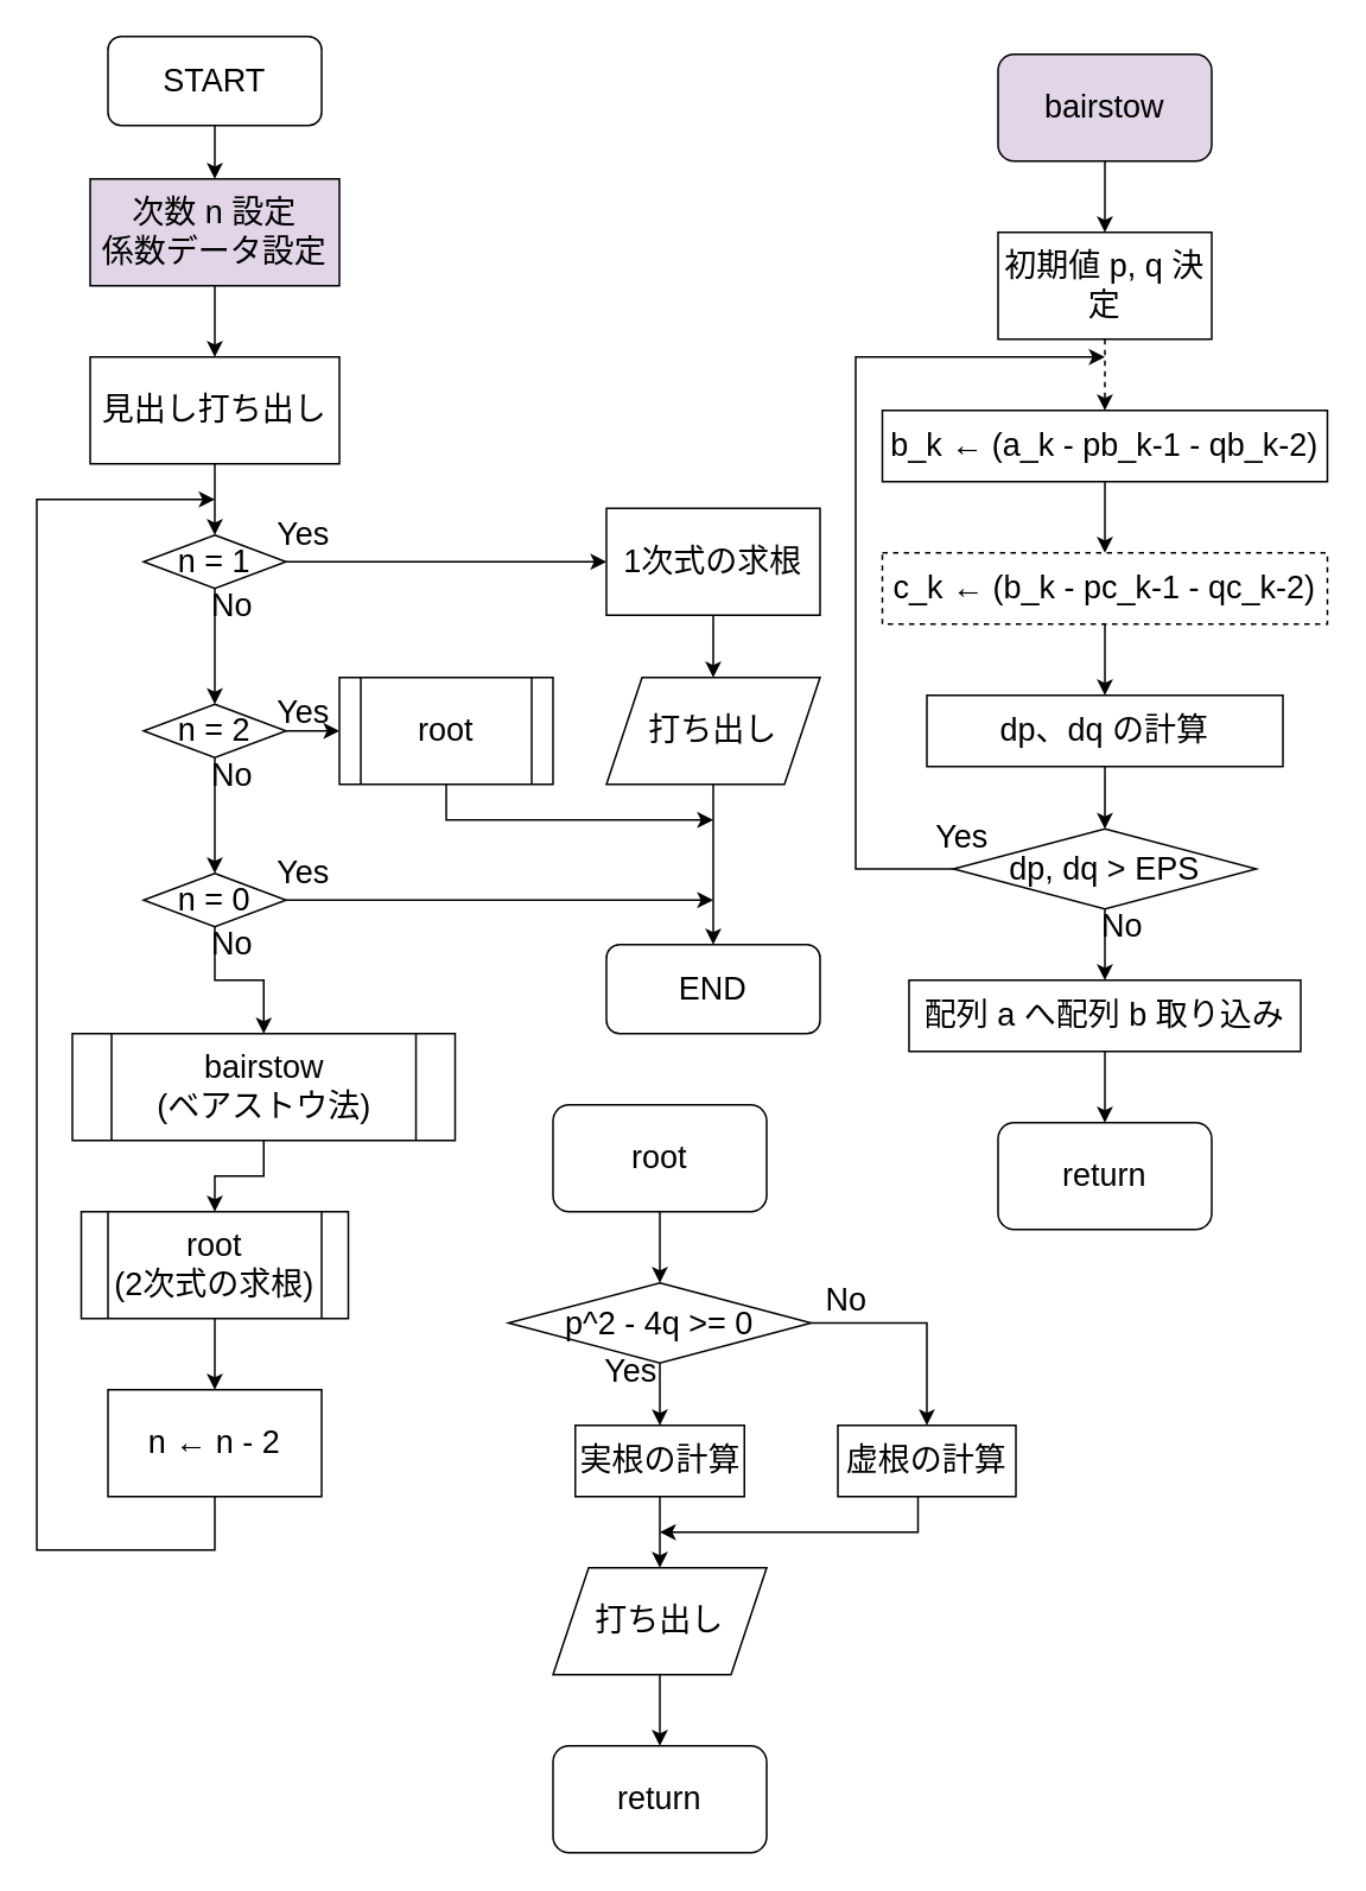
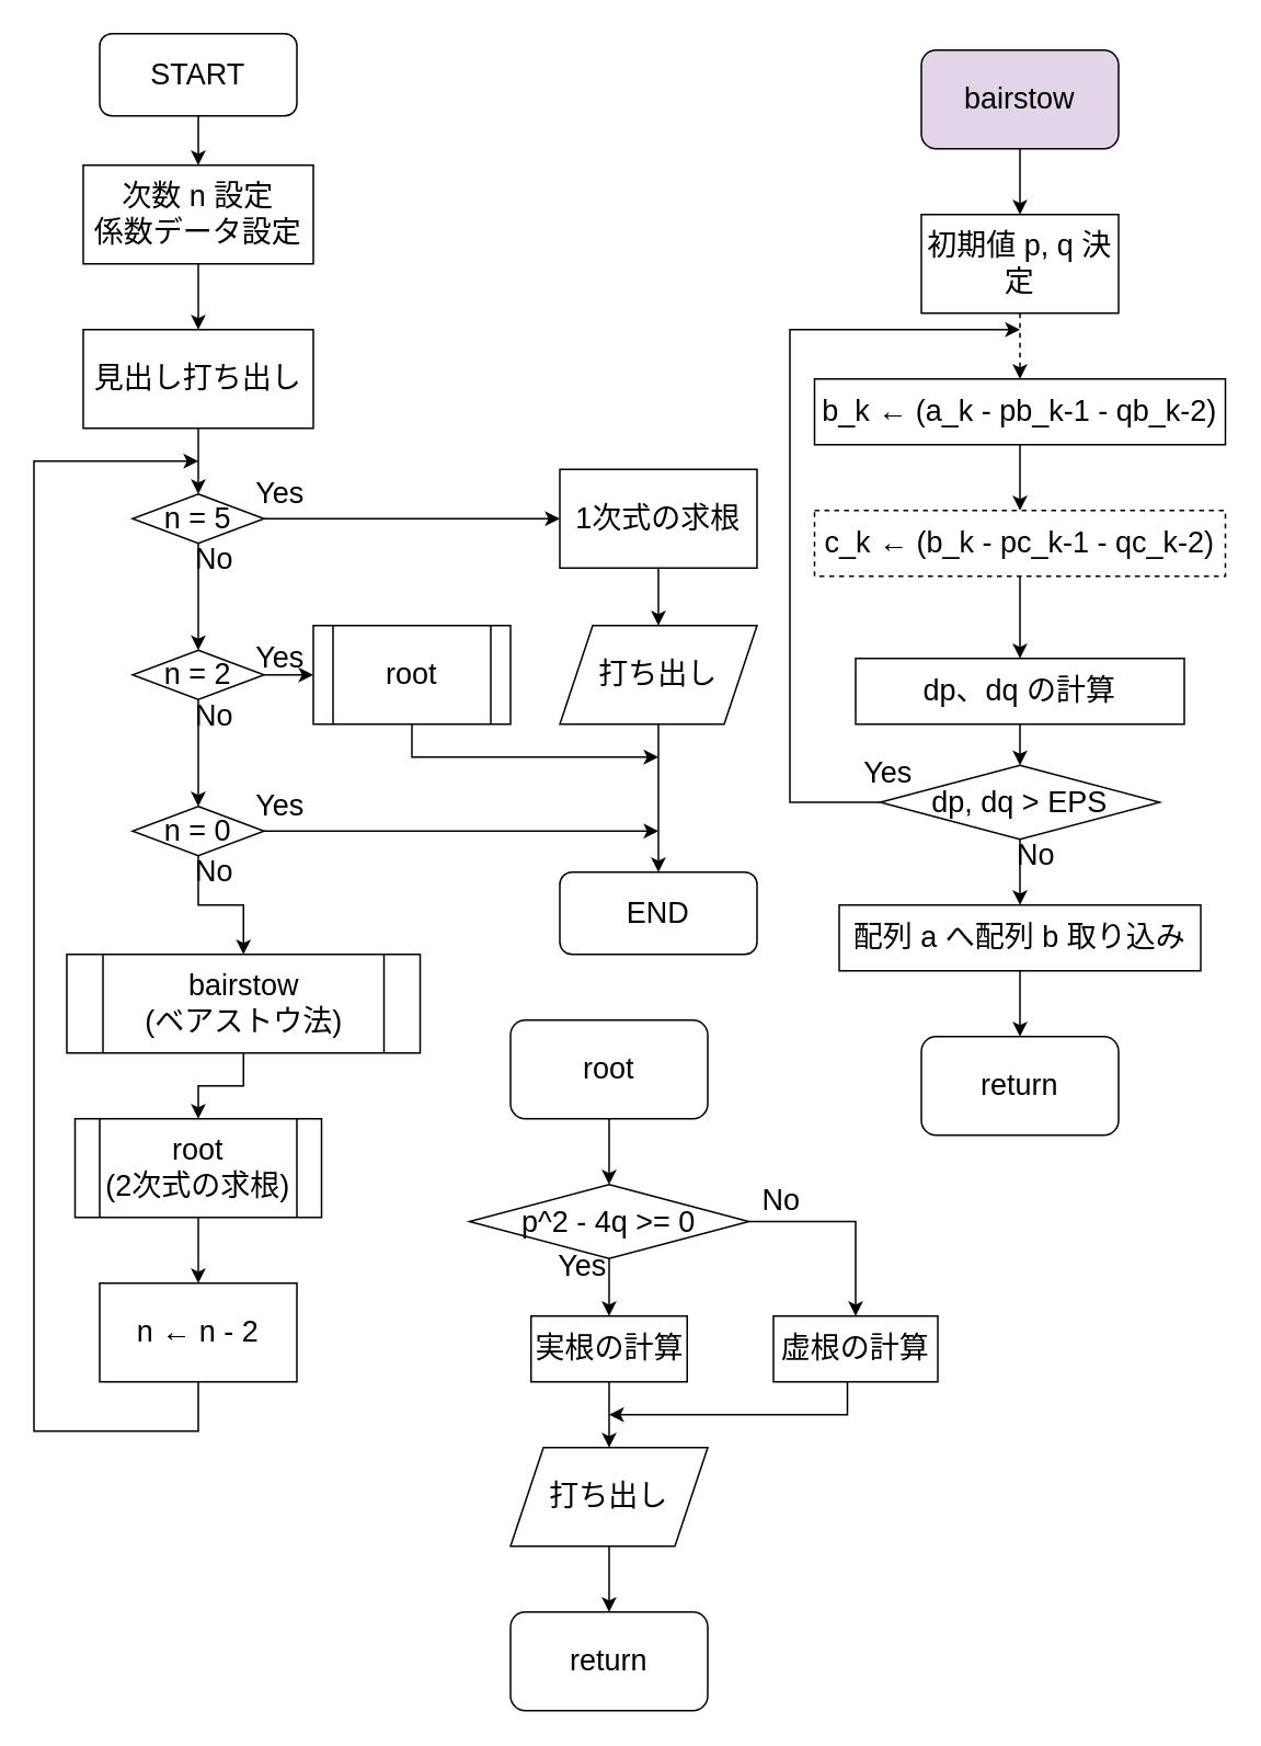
- <mxCell id="5" value="次数 n 設定&lt;br style=&quot;font-size: 18px;&quot;&gt;係数データ設定" style="rounded=0;whiteSpace=wrap;html=1;fontSize=18;fillColor=#e1d5e7;" vertex="1" parent="1"><mxGeometry x="50" y="100" width="140" height="60" as="geometry" /></mxCell>
+ <mxCell id="5" value="次数 n 設定&lt;br style=&quot;font-size: 18px;&quot;&gt;係数データ設定" style="rounded=0;whiteSpace=wrap;html=1;fontSize=18;" vertex="1" parent="1"><mxGeometry x="50" y="100" width="140" height="60" as="geometry" /></mxCell>
- <mxCell id="10" value="n = 1" style="rhombus;whiteSpace=wrap;html=1;rounded=0;fontSize=18;" vertex="1" parent="1"><mxGeometry x="80" y="300" width="80" height="30" as="geometry" /></mxCell>
+ <mxCell id="10" value="n = 5" style="rhombus;whiteSpace=wrap;html=1;rounded=0;fontSize=18;" vertex="1" parent="1"><mxGeometry x="80" y="300" width="80" height="30" as="geometry" /></mxCell>
- <mxCell id="45" value="dp、dq の計算" style="rounded=0;whiteSpace=wrap;html=1;fontSize=18;" vertex="1" parent="1"><mxGeometry x="520" y="390" width="200" height="40" as="geometry" /></mxCell>
+ <mxCell id="45" value="dp、dq の計算" style="rounded=0;whiteSpace=wrap;html=1;fontSize=18;" vertex="1" parent="1"><mxGeometry x="520" y="400" width="200" height="40" as="geometry" /></mxCell>
